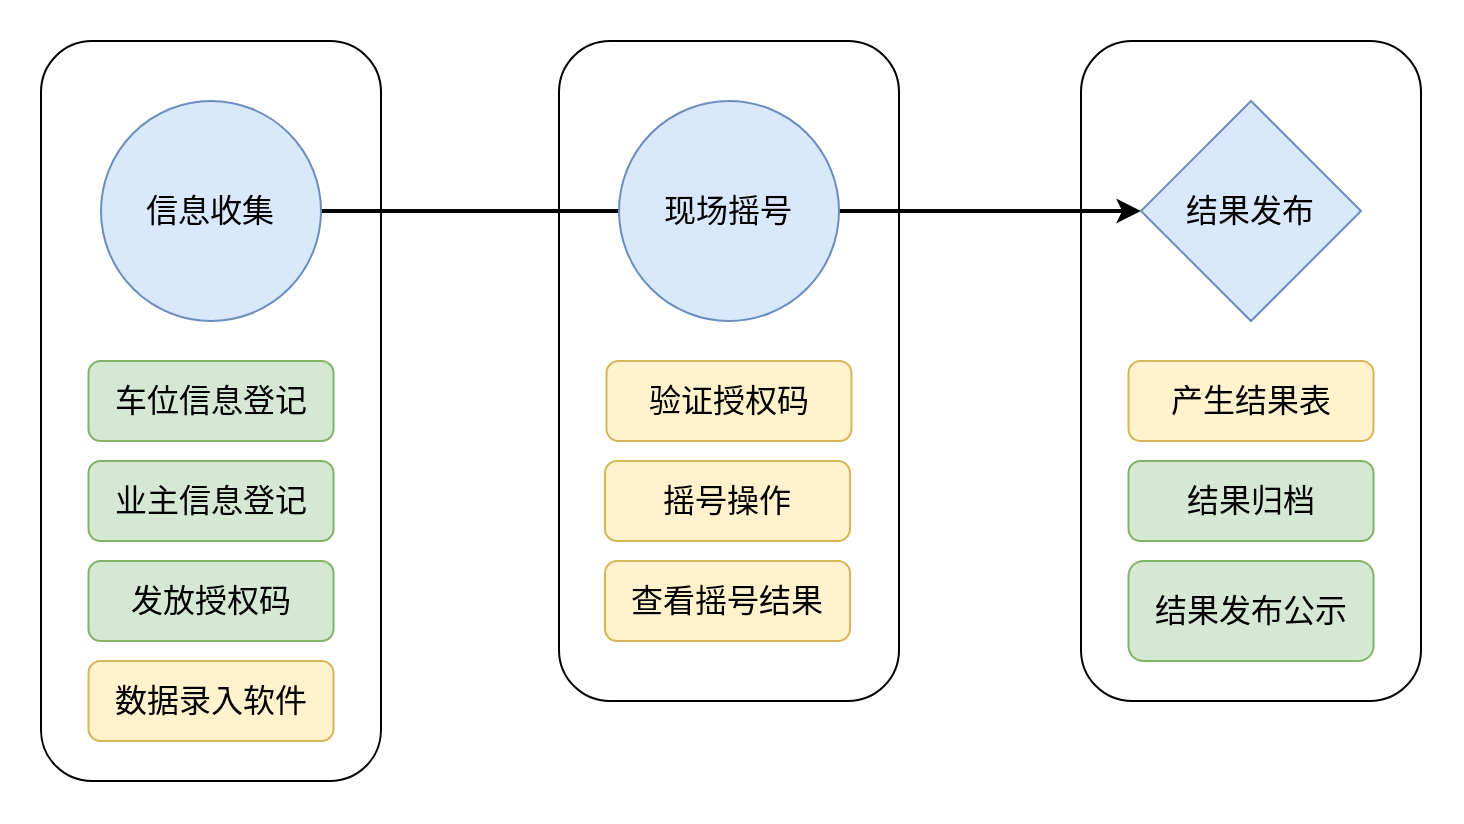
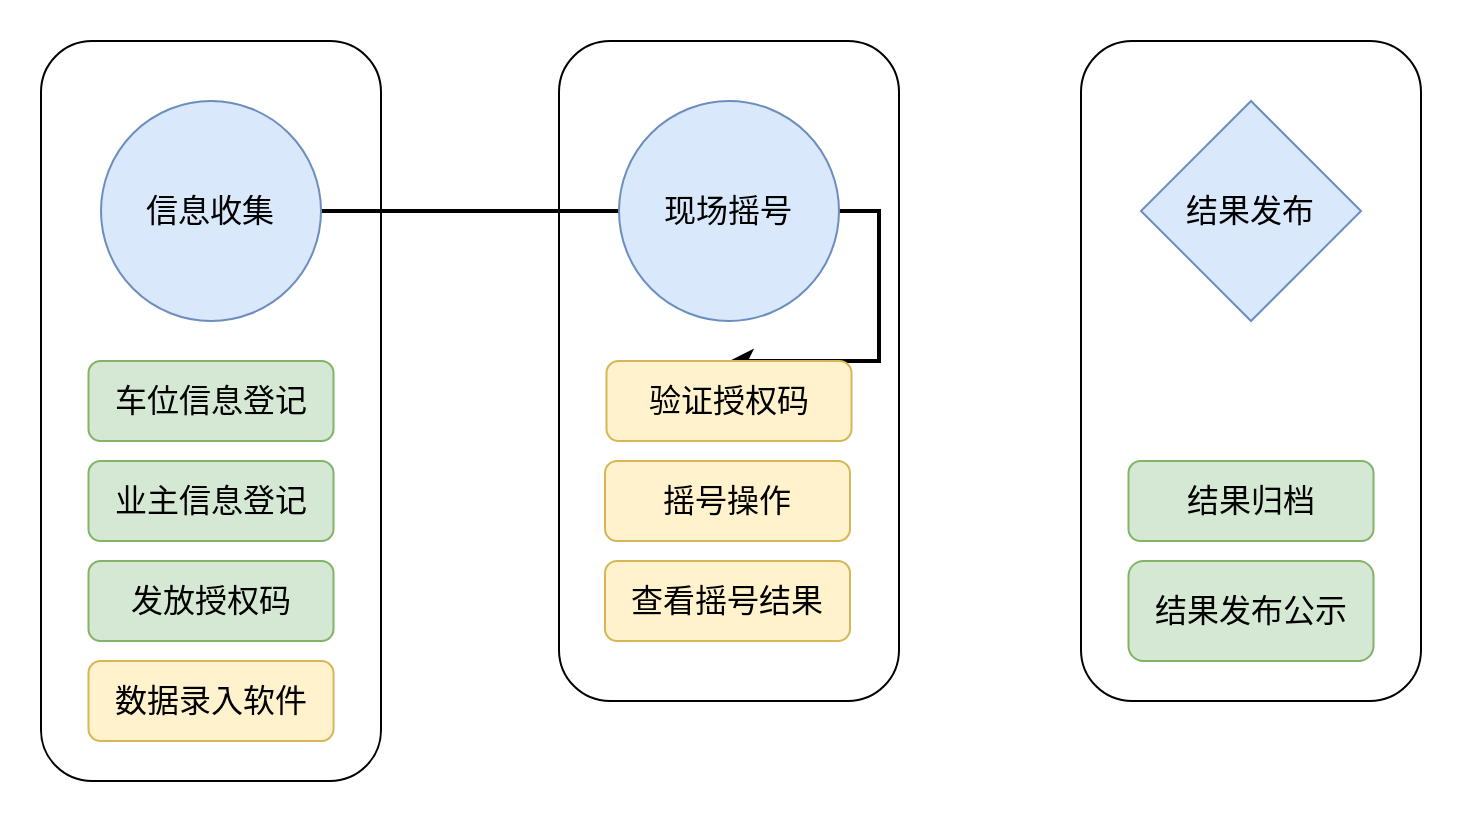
- <mxCell id="7" style="edgeStyle=orthogonalEdgeStyle;rounded=0;orthogonalLoop=1;jettySize=auto;html=1;exitX=1;exitY=0.5;exitDx=0;exitDy=0;entryX=0;entryY=0.5;entryDx=0;entryDy=0;strokeWidth=2;fontSize=16;" edge="1" parent="1" source="8" target="9"><mxGeometry relative="1" as="geometry" /></mxCell>
+ <mxCell id="7" style="edgeStyle=orthogonalEdgeStyle;rounded=0;orthogonalLoop=1;jettySize=auto;html=1;exitX=1;exitY=0.5;exitDx=0;exitDy=0;strokeWidth=2;fontSize=16;" edge="1" parent="1" source="8" target="13"><mxGeometry relative="1" as="geometry" /></mxCell>
- <mxCell id="17" value="产生结果表" style="rounded=1;whiteSpace=wrap;html=1;fontSize=16;fillColor=#fff2cc;strokeColor=#d6b656;" vertex="1" parent="1"><mxGeometry x="563.75" y="180" width="122.5" height="40" as="geometry" /></mxCell>
